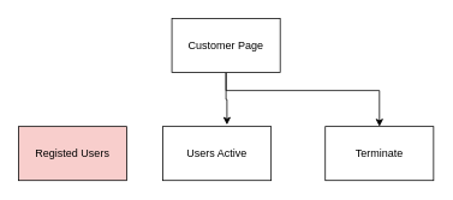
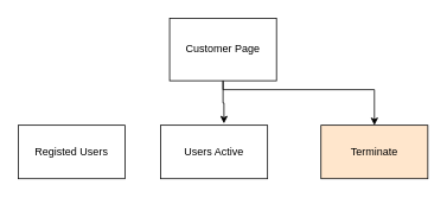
- <mxCell id="4" value="Customer Page" style="rounded=0;whiteSpace=wrap;html=1;" vertex="1" parent="1"><mxGeometry x="190" y="20" width="120" height="60" as="geometry" /></mxCell>
+ <mxCell id="4" value="Customer Page" style="rounded=0;whiteSpace=wrap;html=1;" vertex="1" parent="1"><mxGeometry x="190" y="20" width="120" height="70" as="geometry" /></mxCell>
- <mxCell id="5" value="Registed Users" style="rounded=0;whiteSpace=wrap;html=1;fillColor=#f8cecc;" vertex="1" parent="1"><mxGeometry x="20" y="140" width="120" height="60" as="geometry" /></mxCell>
+ <mxCell id="5" value="Registed Users" style="rounded=0;whiteSpace=wrap;html=1;" vertex="1" parent="1"><mxGeometry x="20" y="140" width="120" height="60" as="geometry" /></mxCell>
- <mxCell id="7" value="Terminate" style="rounded=0;whiteSpace=wrap;html=1;" vertex="1" parent="1"><mxGeometry x="360" y="140" width="120" height="60" as="geometry" /></mxCell>
+ <mxCell id="7" value="Terminate" style="rounded=0;whiteSpace=wrap;html=1;fillColor=#ffe6cc;" vertex="1" parent="1"><mxGeometry x="360" y="140" width="120" height="60" as="geometry" /></mxCell>
